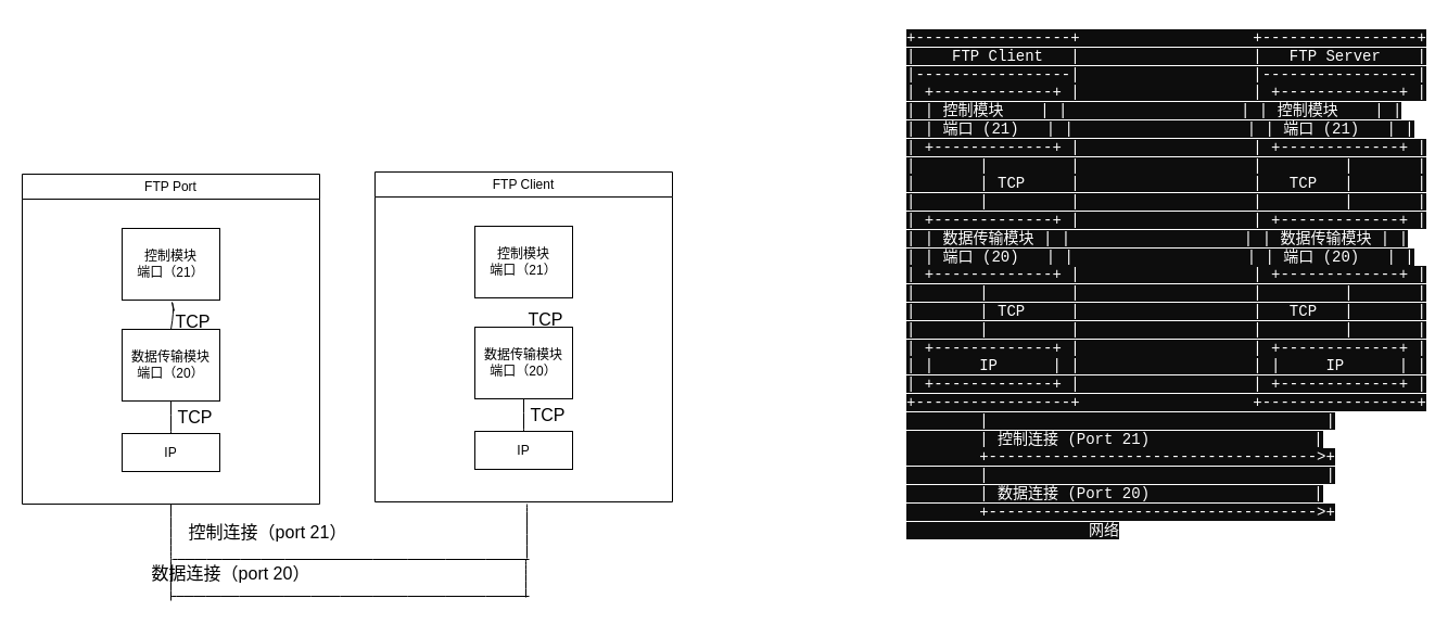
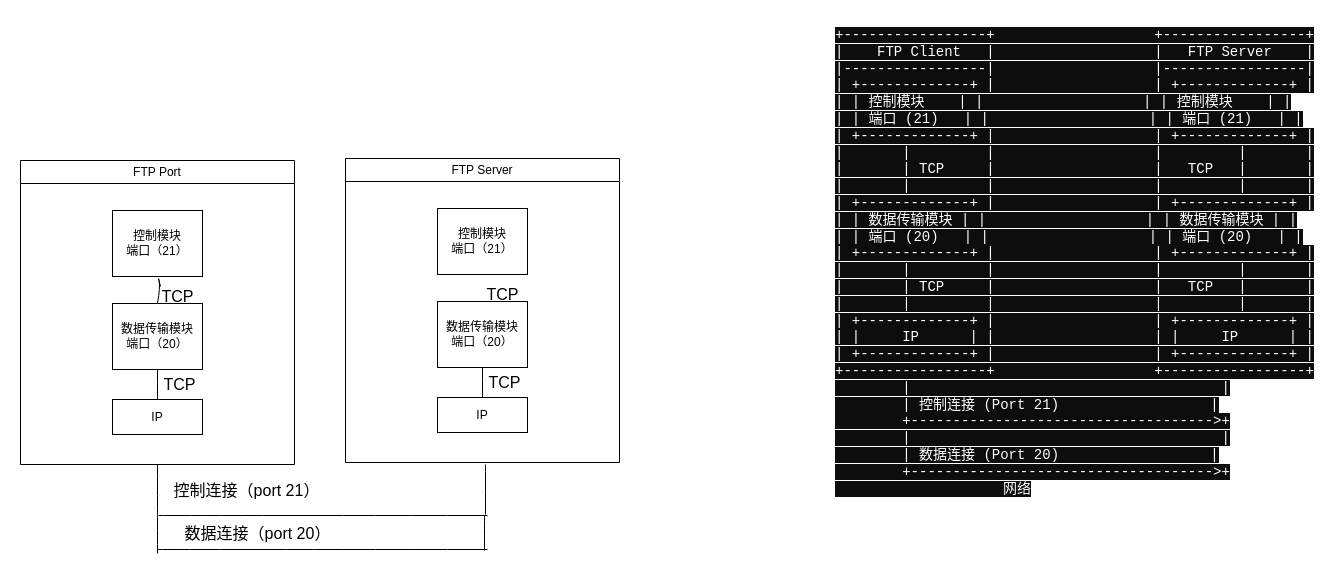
- <mxCell id="15" value="&lt;span style=&quot;font-weight: 400;&quot;&gt;FTP Client&lt;/span&gt;" style="swimlane;whiteSpace=wrap;html=1;" vertex="1" parent="1"><mxGeometry x="345" y="158" width="274" height="304" as="geometry" /></mxCell>
+ <mxCell id="15" value="&lt;span style=&quot;font-weight: 400;&quot;&gt;FTP Server&lt;/span&gt;" style="swimlane;whiteSpace=wrap;html=1;" vertex="1" parent="1"><mxGeometry x="345" y="158" width="274" height="304" as="geometry" /></mxCell>
- <mxCell id="26" value="数据连接（port 20）" style="text;html=1;align=center;verticalAlign=middle;resizable=0;points=[];autosize=1;strokeColor=none;fillColor=none;fontSize=16;" vertex="1" parent="1"><mxGeometry x="129.5" y="512.5" width="164" height="31" as="geometry" /></mxCell>
+ <mxCell id="26" value="数据连接（port 20）" style="text;html=1;align=center;verticalAlign=middle;resizable=0;points=[];autosize=1;strokeColor=none;fillColor=none;fontSize=16;" vertex="1" parent="1"><mxGeometry x="174.5" y="517.5" width="164" height="31" as="geometry" /></mxCell>
